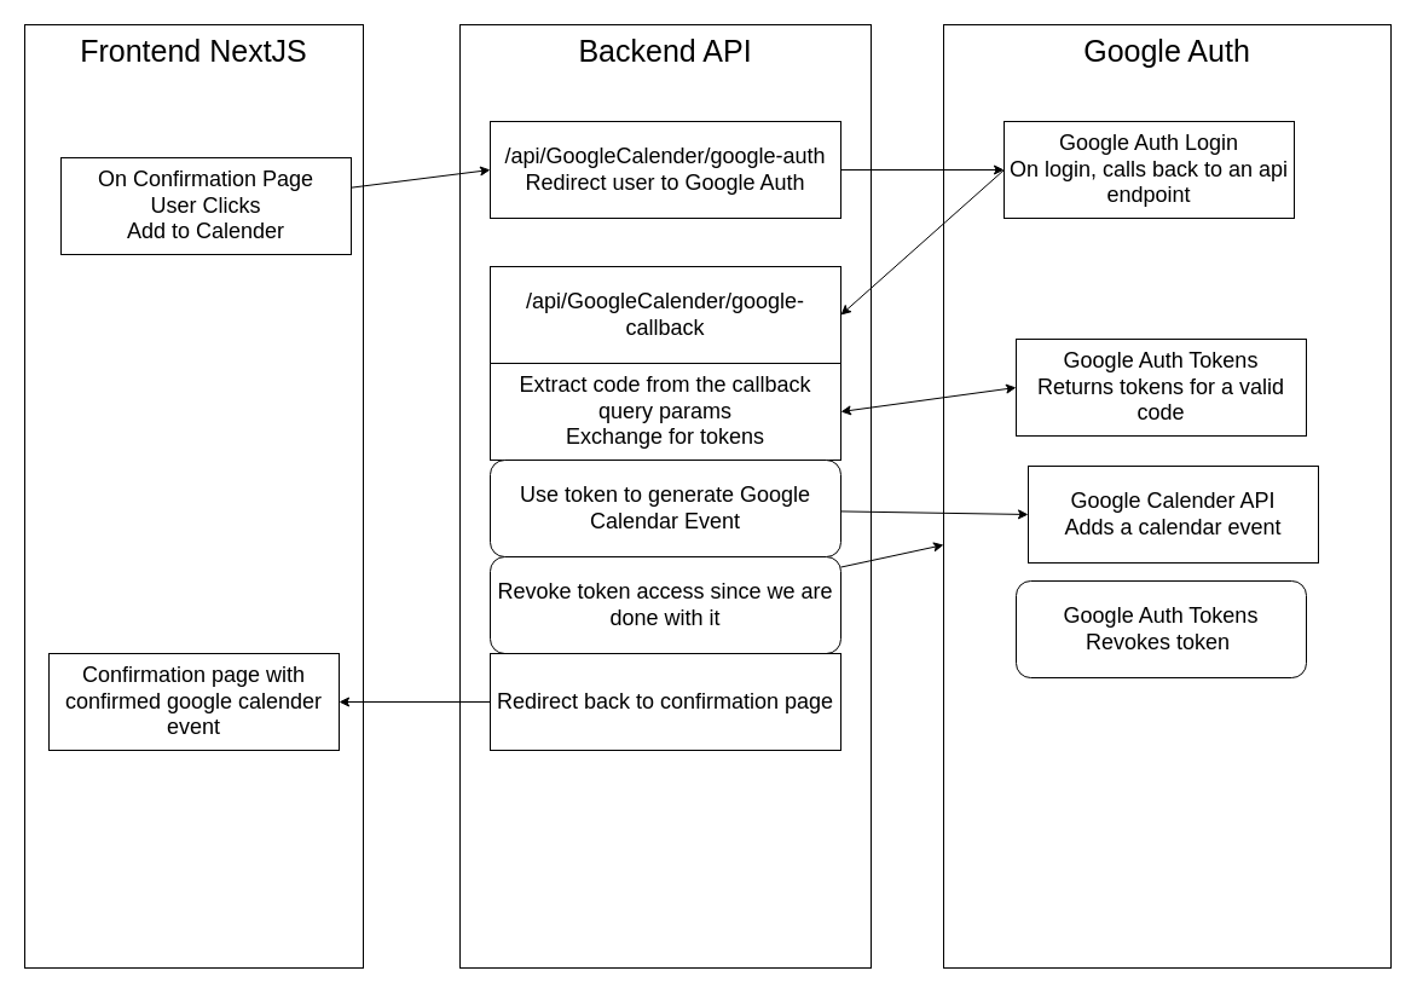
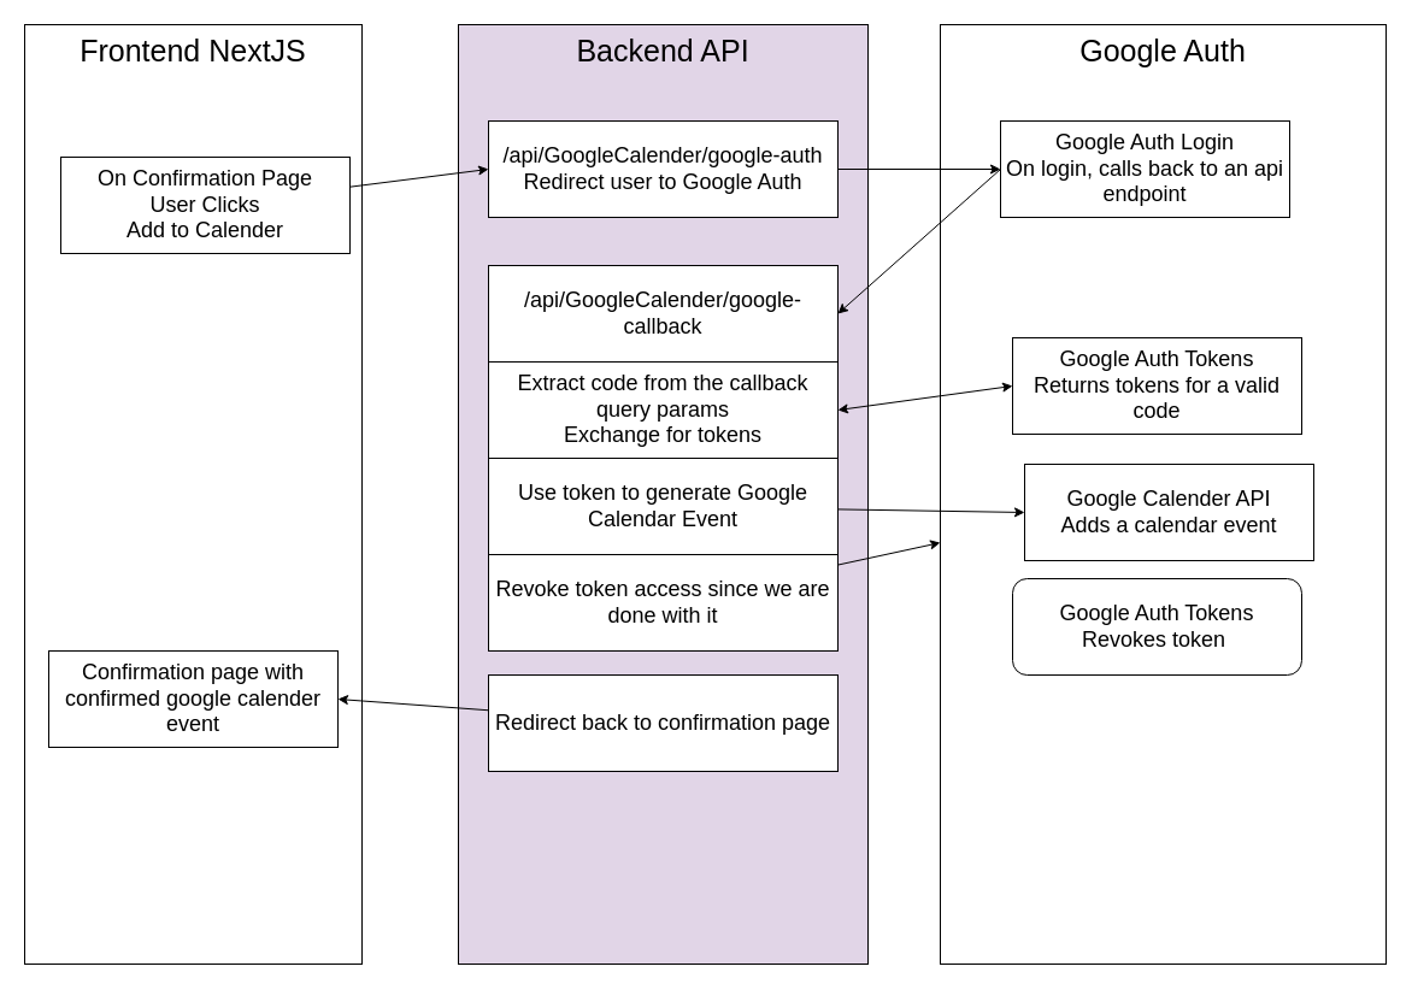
- <mxCell id="3" value="Backend API" style="rounded=0;whiteSpace=wrap;html=1;verticalAlign=top;fontSize=25;" vertex="1" parent="1"><mxGeometry x="380" y="20" width="340" height="780" as="geometry" /></mxCell>
+ <mxCell id="3" value="Backend API" style="rounded=0;whiteSpace=wrap;html=1;verticalAlign=top;fontSize=25;fillColor=#e1d5e7;" vertex="1" parent="1"><mxGeometry x="380" y="20" width="340" height="780" as="geometry" /></mxCell>
- <mxCell id="16" value="Use token to generate Google Calendar Event" style="whiteSpace=wrap;html=1;fontSize=18;rounded=1;" vertex="1" parent="1"><mxGeometry x="405" y="380" width="290" height="80" as="geometry" /></mxCell>
+ <mxCell id="16" value="Use token to generate Google Calendar Event" style="rounded=0;whiteSpace=wrap;html=1;fontSize=18;" vertex="1" parent="1"><mxGeometry x="405" y="380" width="290" height="80" as="geometry" /></mxCell>
- <mxCell id="20" value="Revoke token access since we are done with it" style="whiteSpace=wrap;html=1;fontSize=18;rounded=1;" vertex="1" parent="1"><mxGeometry x="405" y="460" width="290" height="80" as="geometry" /></mxCell>
+ <mxCell id="20" value="Revoke token access since we are done with it" style="rounded=0;whiteSpace=wrap;html=1;fontSize=18;" vertex="1" parent="1"><mxGeometry x="405" y="460" width="290" height="80" as="geometry" /></mxCell>
- <mxCell id="22" value="Redirect back to confirmation page" style="rounded=0;whiteSpace=wrap;html=1;fontSize=18;" vertex="1" parent="1"><mxGeometry x="405" y="540" width="290" height="80" as="geometry" /></mxCell>
+ <mxCell id="22" value="Redirect back to confirmation page" style="rounded=0;whiteSpace=wrap;html=1;fontSize=18;" vertex="1" parent="1"><mxGeometry x="405" y="560" width="290" height="80" as="geometry" /></mxCell>
